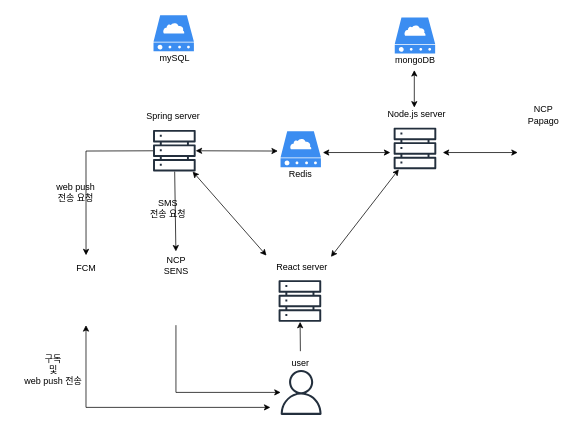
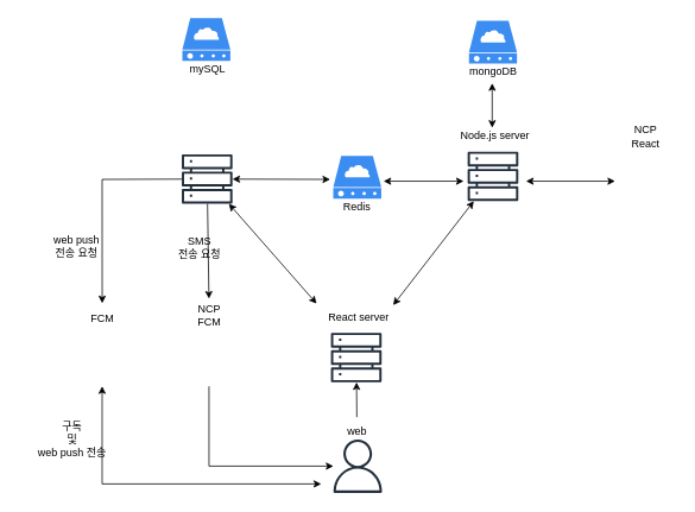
- <mxCell id="45" value="NCP&lt;br style=&quot;font-size: 12px;&quot;&gt;Papago" style="text;html=1;align=center;verticalAlign=middle;resizable=1;points=[];autosize=1;strokeColor=none;fillColor=none;movable=1;rotatable=1;deletable=1;editable=1;locked=0;connectable=1;fontSize=12;" vertex="1" parent="43"><mxGeometry x="4" width="60" height="40" as="geometry" /></mxCell>
+ <mxCell id="45" value="NCP&lt;br style=&quot;font-size: 12px;&quot;&gt;React" style="text;html=1;align=center;verticalAlign=middle;resizable=1;points=[];autosize=1;strokeColor=none;fillColor=none;movable=1;rotatable=1;deletable=1;editable=1;locked=0;connectable=1;fontSize=12;" vertex="1" parent="43"><mxGeometry x="4" width="60" height="40" as="geometry" /></mxCell>
- <mxCell id="6" value="Spring server" style="text;html=1;align=center;verticalAlign=middle;resizable=1;points=[];autosize=1;strokeColor=none;fillColor=none;movable=1;rotatable=1;deletable=1;editable=1;locked=0;connectable=1;fontSize=12;" parent="4" vertex="1"><mxGeometry x="10" y="2" width="90" height="30" as="geometry" /></mxCell>
- <mxCell id="20" value="web push&lt;br&gt;전송 요청" style="text;html=1;align=center;verticalAlign=middle;resizable=0;points=[];autosize=1;strokeColor=none;fillColor=none;fontSize=12;" parent="1" vertex="1"><mxGeometry x="65" y="236" width="70" height="40" as="geometry" /></mxCell>
+ <mxCell id="20" value="web push&lt;br&gt;전송 요청" style="text;html=1;align=center;verticalAlign=middle;resizable=0;points=[];autosize=1;strokeColor=none;fillColor=none;fontSize=12;" parent="1" vertex="1"><mxGeometry x="50" y="256" width="70" height="40" as="geometry" /></mxCell>
- <mxCell id="9" value="NCP&lt;br style=&quot;font-size: 12px;&quot;&gt;SENS" style="text;html=1;align=center;verticalAlign=middle;resizable=1;points=[];autosize=1;strokeColor=none;fillColor=none;movable=1;rotatable=1;deletable=1;editable=1;locked=0;connectable=1;fontSize=12;" parent="7" vertex="1"><mxGeometry x="4" width="60" height="40" as="geometry" /></mxCell>
+ <mxCell id="9" value="NCP&lt;br style=&quot;font-size: 12px;&quot;&gt;FCM" style="text;html=1;align=center;verticalAlign=middle;resizable=1;points=[];autosize=1;strokeColor=none;fillColor=none;movable=1;rotatable=1;deletable=1;editable=1;locked=0;connectable=1;fontSize=12;" parent="7" vertex="1"><mxGeometry x="4" width="60" height="40" as="geometry" /></mxCell>
- <mxCell id="14" value="user" style="text;html=1;align=center;verticalAlign=middle;resizable=1;points=[];autosize=1;strokeColor=none;fillColor=none;movable=1;rotatable=1;deletable=1;editable=1;locked=0;connectable=1;fontSize=12;" parent="12" vertex="1"><mxGeometry x="5.32" y="-4" width="50" height="30" as="geometry" /></mxCell>
+ <mxCell id="14" value="web" style="text;html=1;align=center;verticalAlign=middle;resizable=1;points=[];autosize=1;strokeColor=none;fillColor=none;movable=1;rotatable=1;deletable=1;editable=1;locked=0;connectable=1;fontSize=12;" parent="12" vertex="1"><mxGeometry x="5.32" y="-4" width="50" height="30" as="geometry" /></mxCell>
- <mxCell id="22" value="구독&lt;br&gt;및&lt;br&gt;web push 전송" style="text;html=1;align=center;verticalAlign=middle;resizable=0;points=[];autosize=1;strokeColor=none;fillColor=none;fontSize=12;" parent="1" vertex="1"><mxGeometry x="20" y="463" width="100" height="60" as="geometry" /></mxCell>
+ <mxCell id="22" value="구독&lt;br&gt;및&lt;br&gt;web push 전송" style="text;html=1;align=center;verticalAlign=middle;resizable=0;points=[];autosize=1;strokeColor=none;fillColor=none;fontSize=12;" parent="1" vertex="1"><mxGeometry x="30" y="463" width="100" height="60" as="geometry" /></mxCell>
